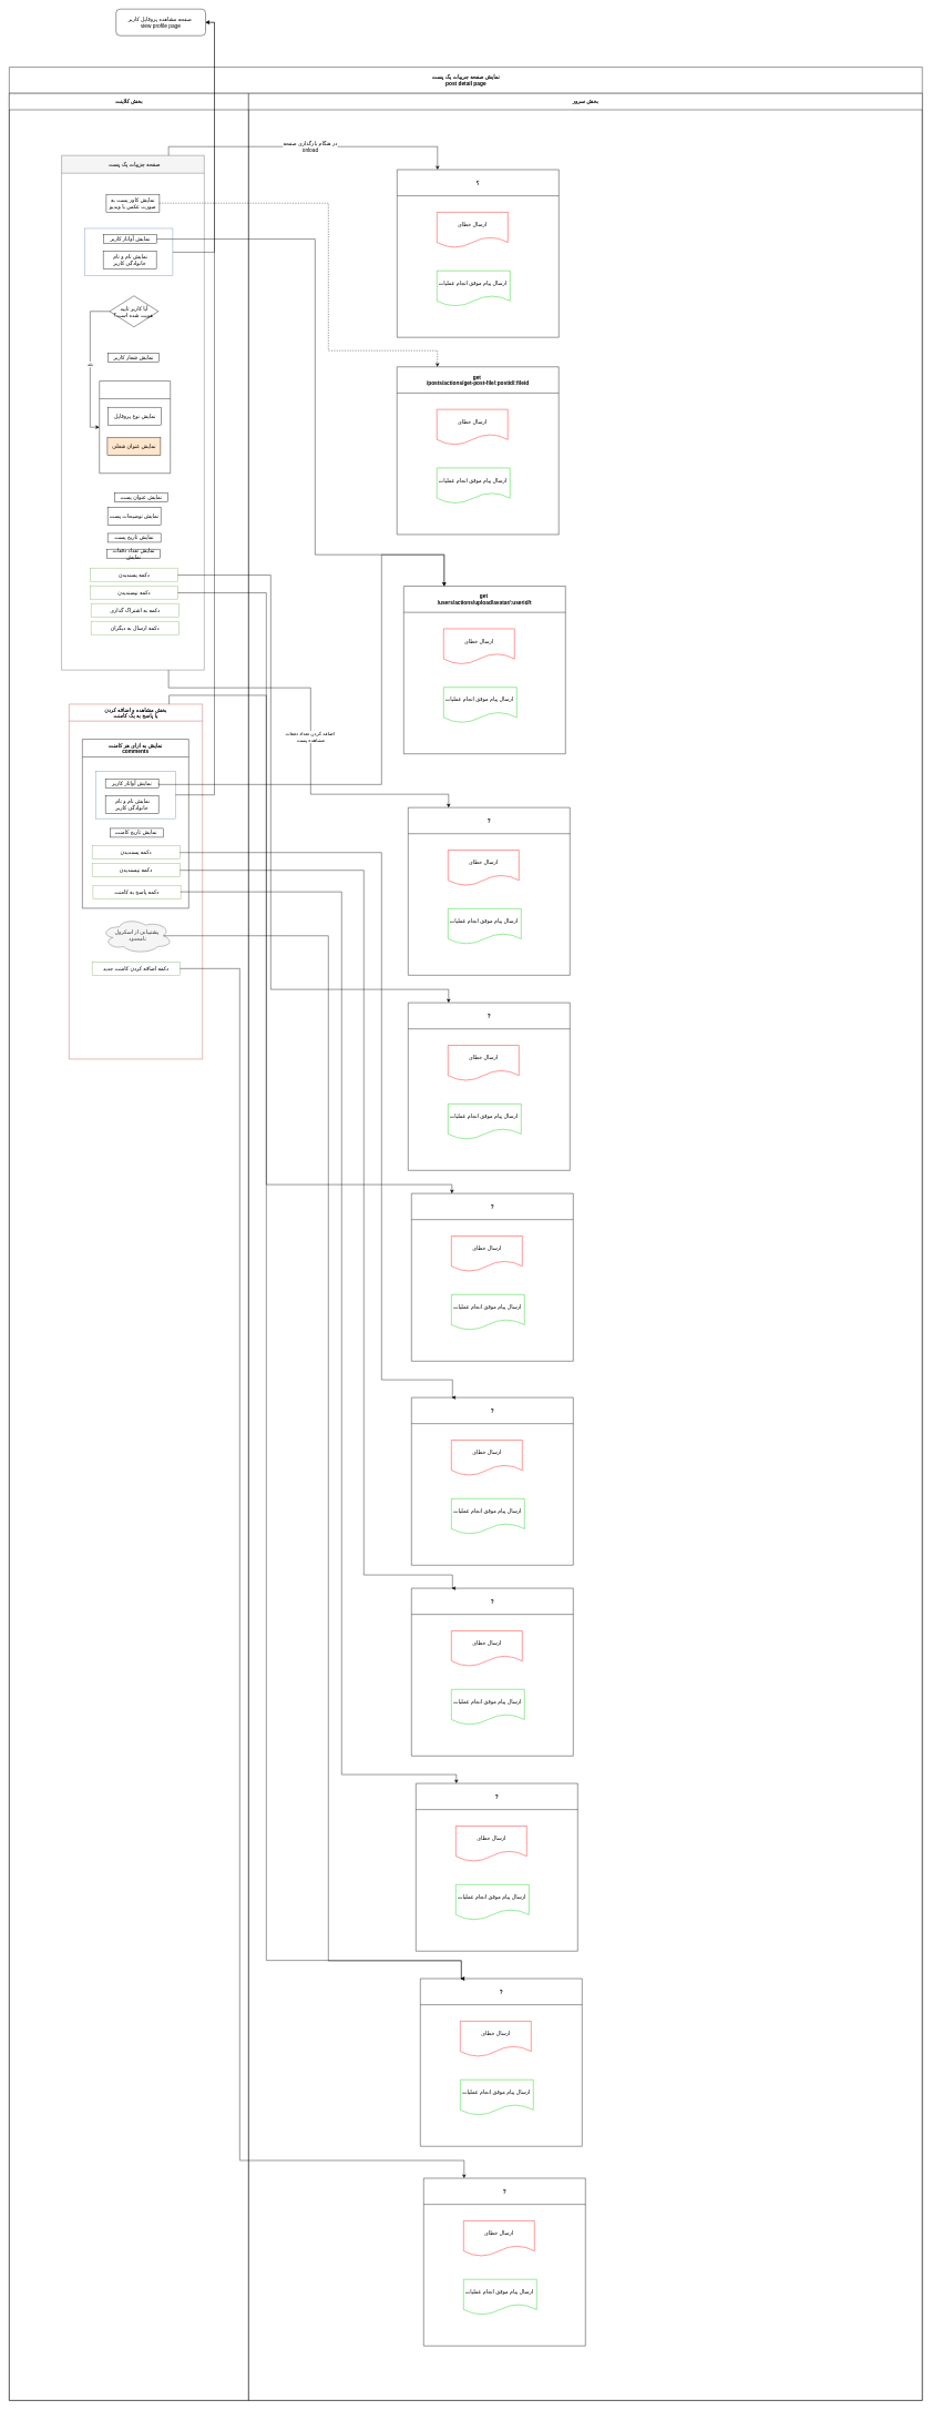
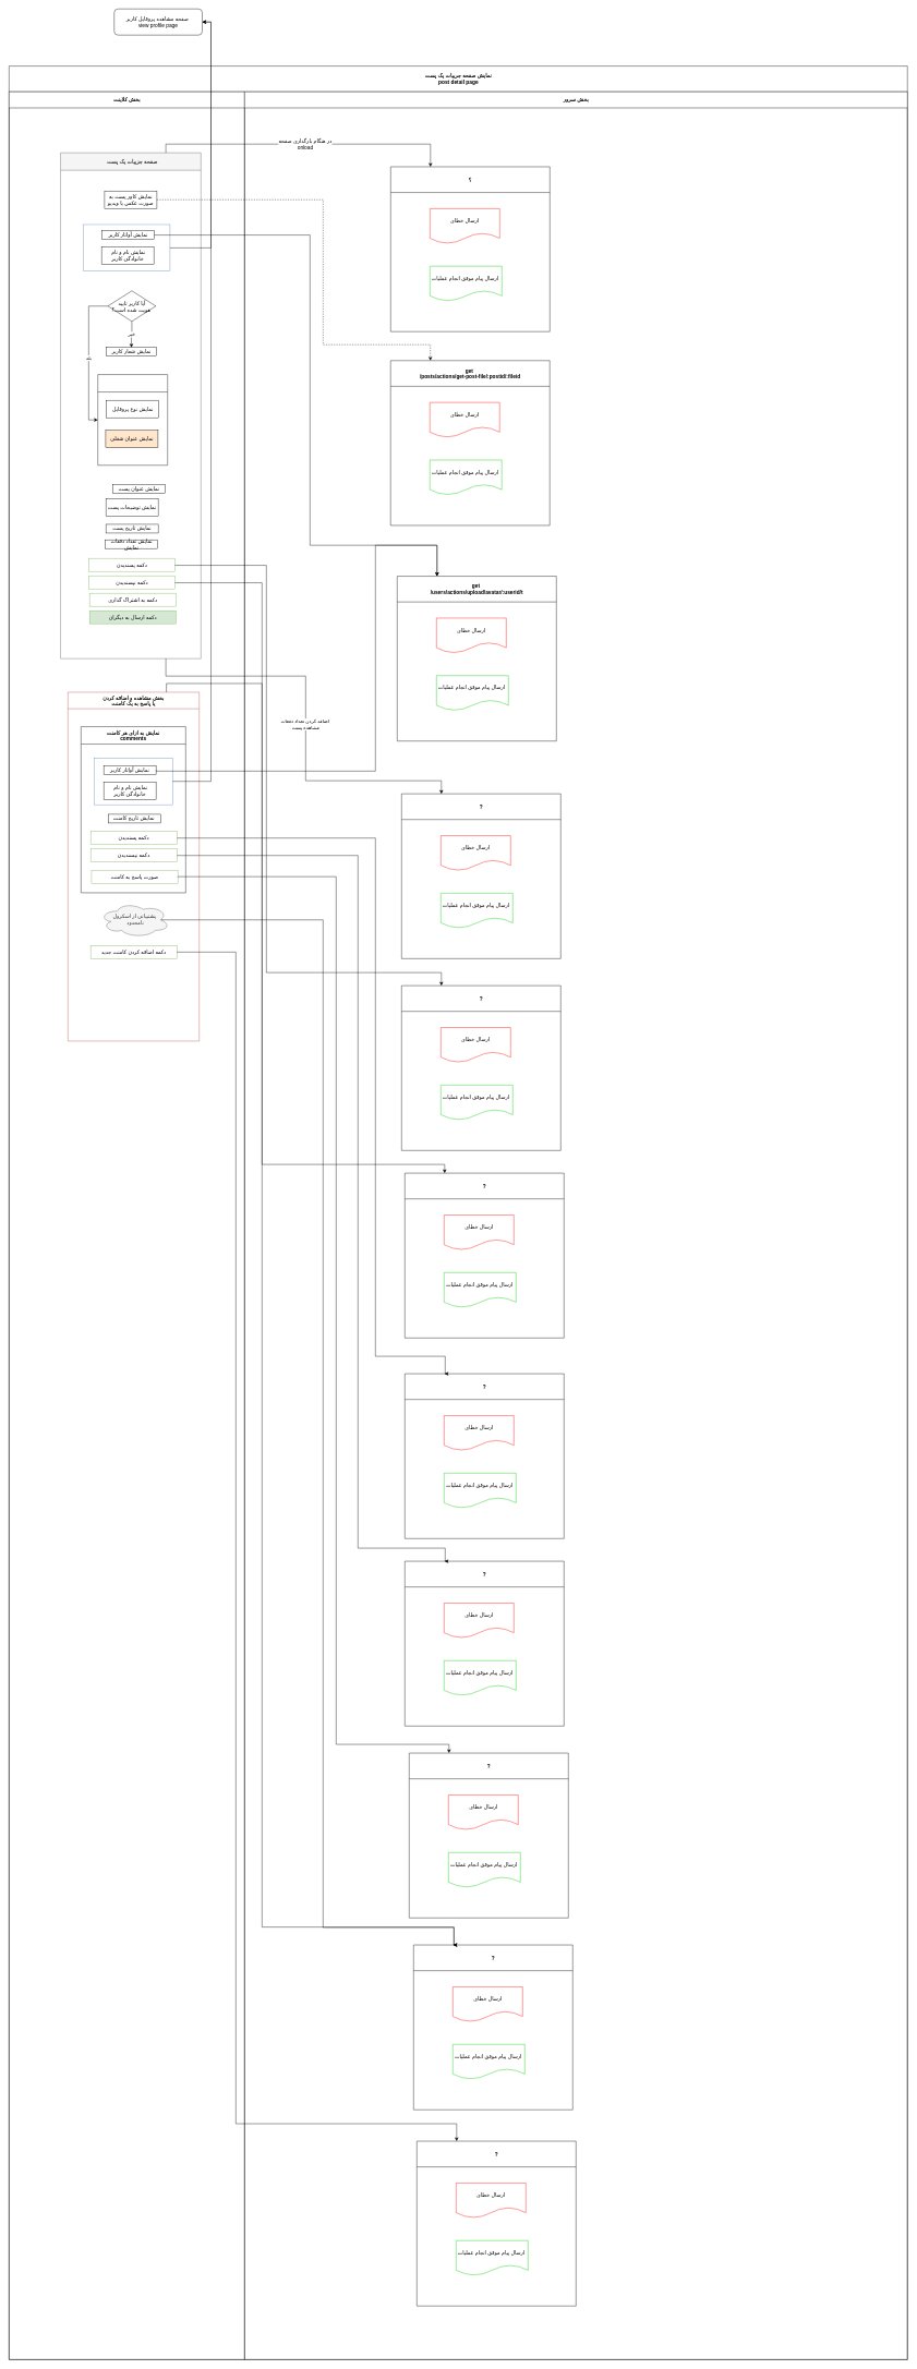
+ <mxCell id="15" value="خیر" style="edgeStyle=orthogonalEdgeStyle;rounded=0;orthogonalLoop=1;jettySize=auto;html=1;exitX=0.5;exitY=1;exitDx=0;exitDy=0;entryX=0.5;entryY=0;entryDx=0;entryDy=0;" parent="4" source="9" target="11" edge="1"><mxGeometry relative="1" as="geometry" /></mxCell>
- <mxCell id="23" value="دکمه ارسال به دیگران" style="rounded=0;whiteSpace=wrap;html=1;fillColor=#FFFFFF;strokeColor=#82B366;" vertex="1" parent="4"><mxGeometry x="66.5" y="1050" width="198" height="30" as="geometry" /></mxCell>
+ <mxCell id="23" value="دکمه ارسال به دیگران" style="rounded=0;whiteSpace=wrap;html=1;fillColor=#d5e8d4;strokeColor=#82B366;" vertex="1" parent="4"><mxGeometry x="66.5" y="1050" width="198" height="30" as="geometry" /></mxCell>
- <mxCell id="32" value="دکمه پاسخ به کامنت" style="rounded=0;whiteSpace=wrap;html=1;fillColor=#FFFFFF;strokeColor=#82B366;" vertex="1" parent="25"><mxGeometry x="24" y="330" width="198" height="30" as="geometry" /></mxCell>
+ <mxCell id="32" value="صورت پاسخ به کامنت" style="rounded=0;whiteSpace=wrap;html=1;fillColor=#FFFFFF;strokeColor=#82B366;" vertex="1" parent="25"><mxGeometry x="24" y="330" width="198" height="30" as="geometry" /></mxCell>
